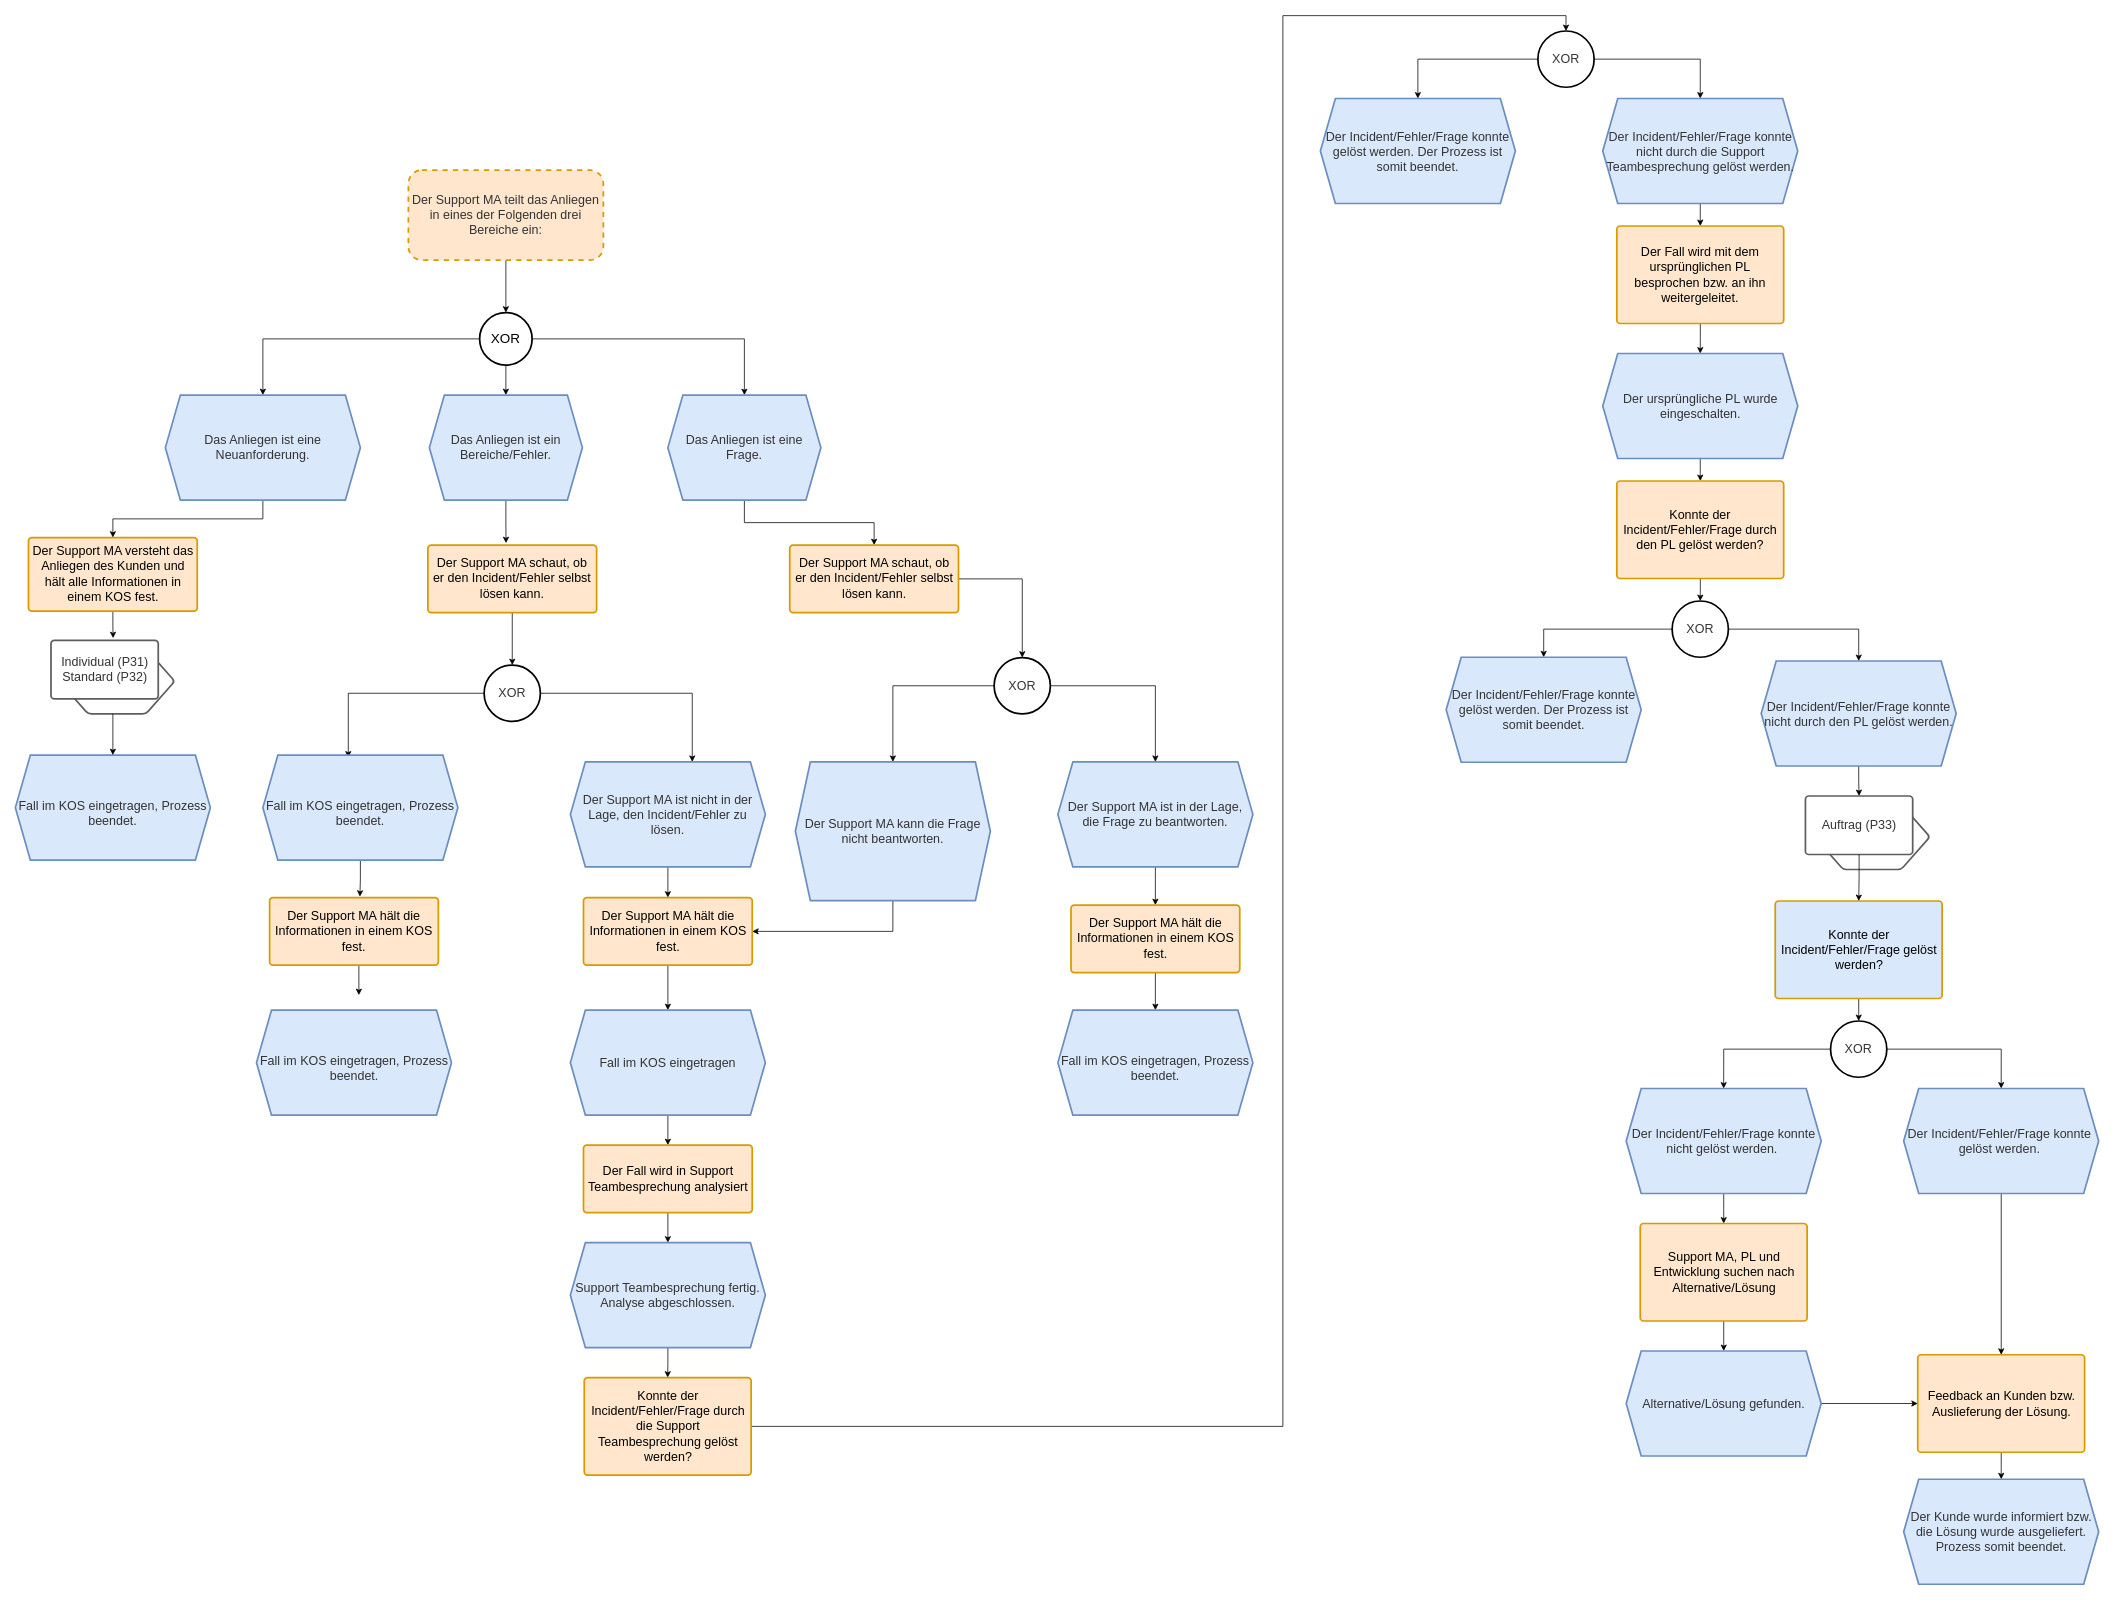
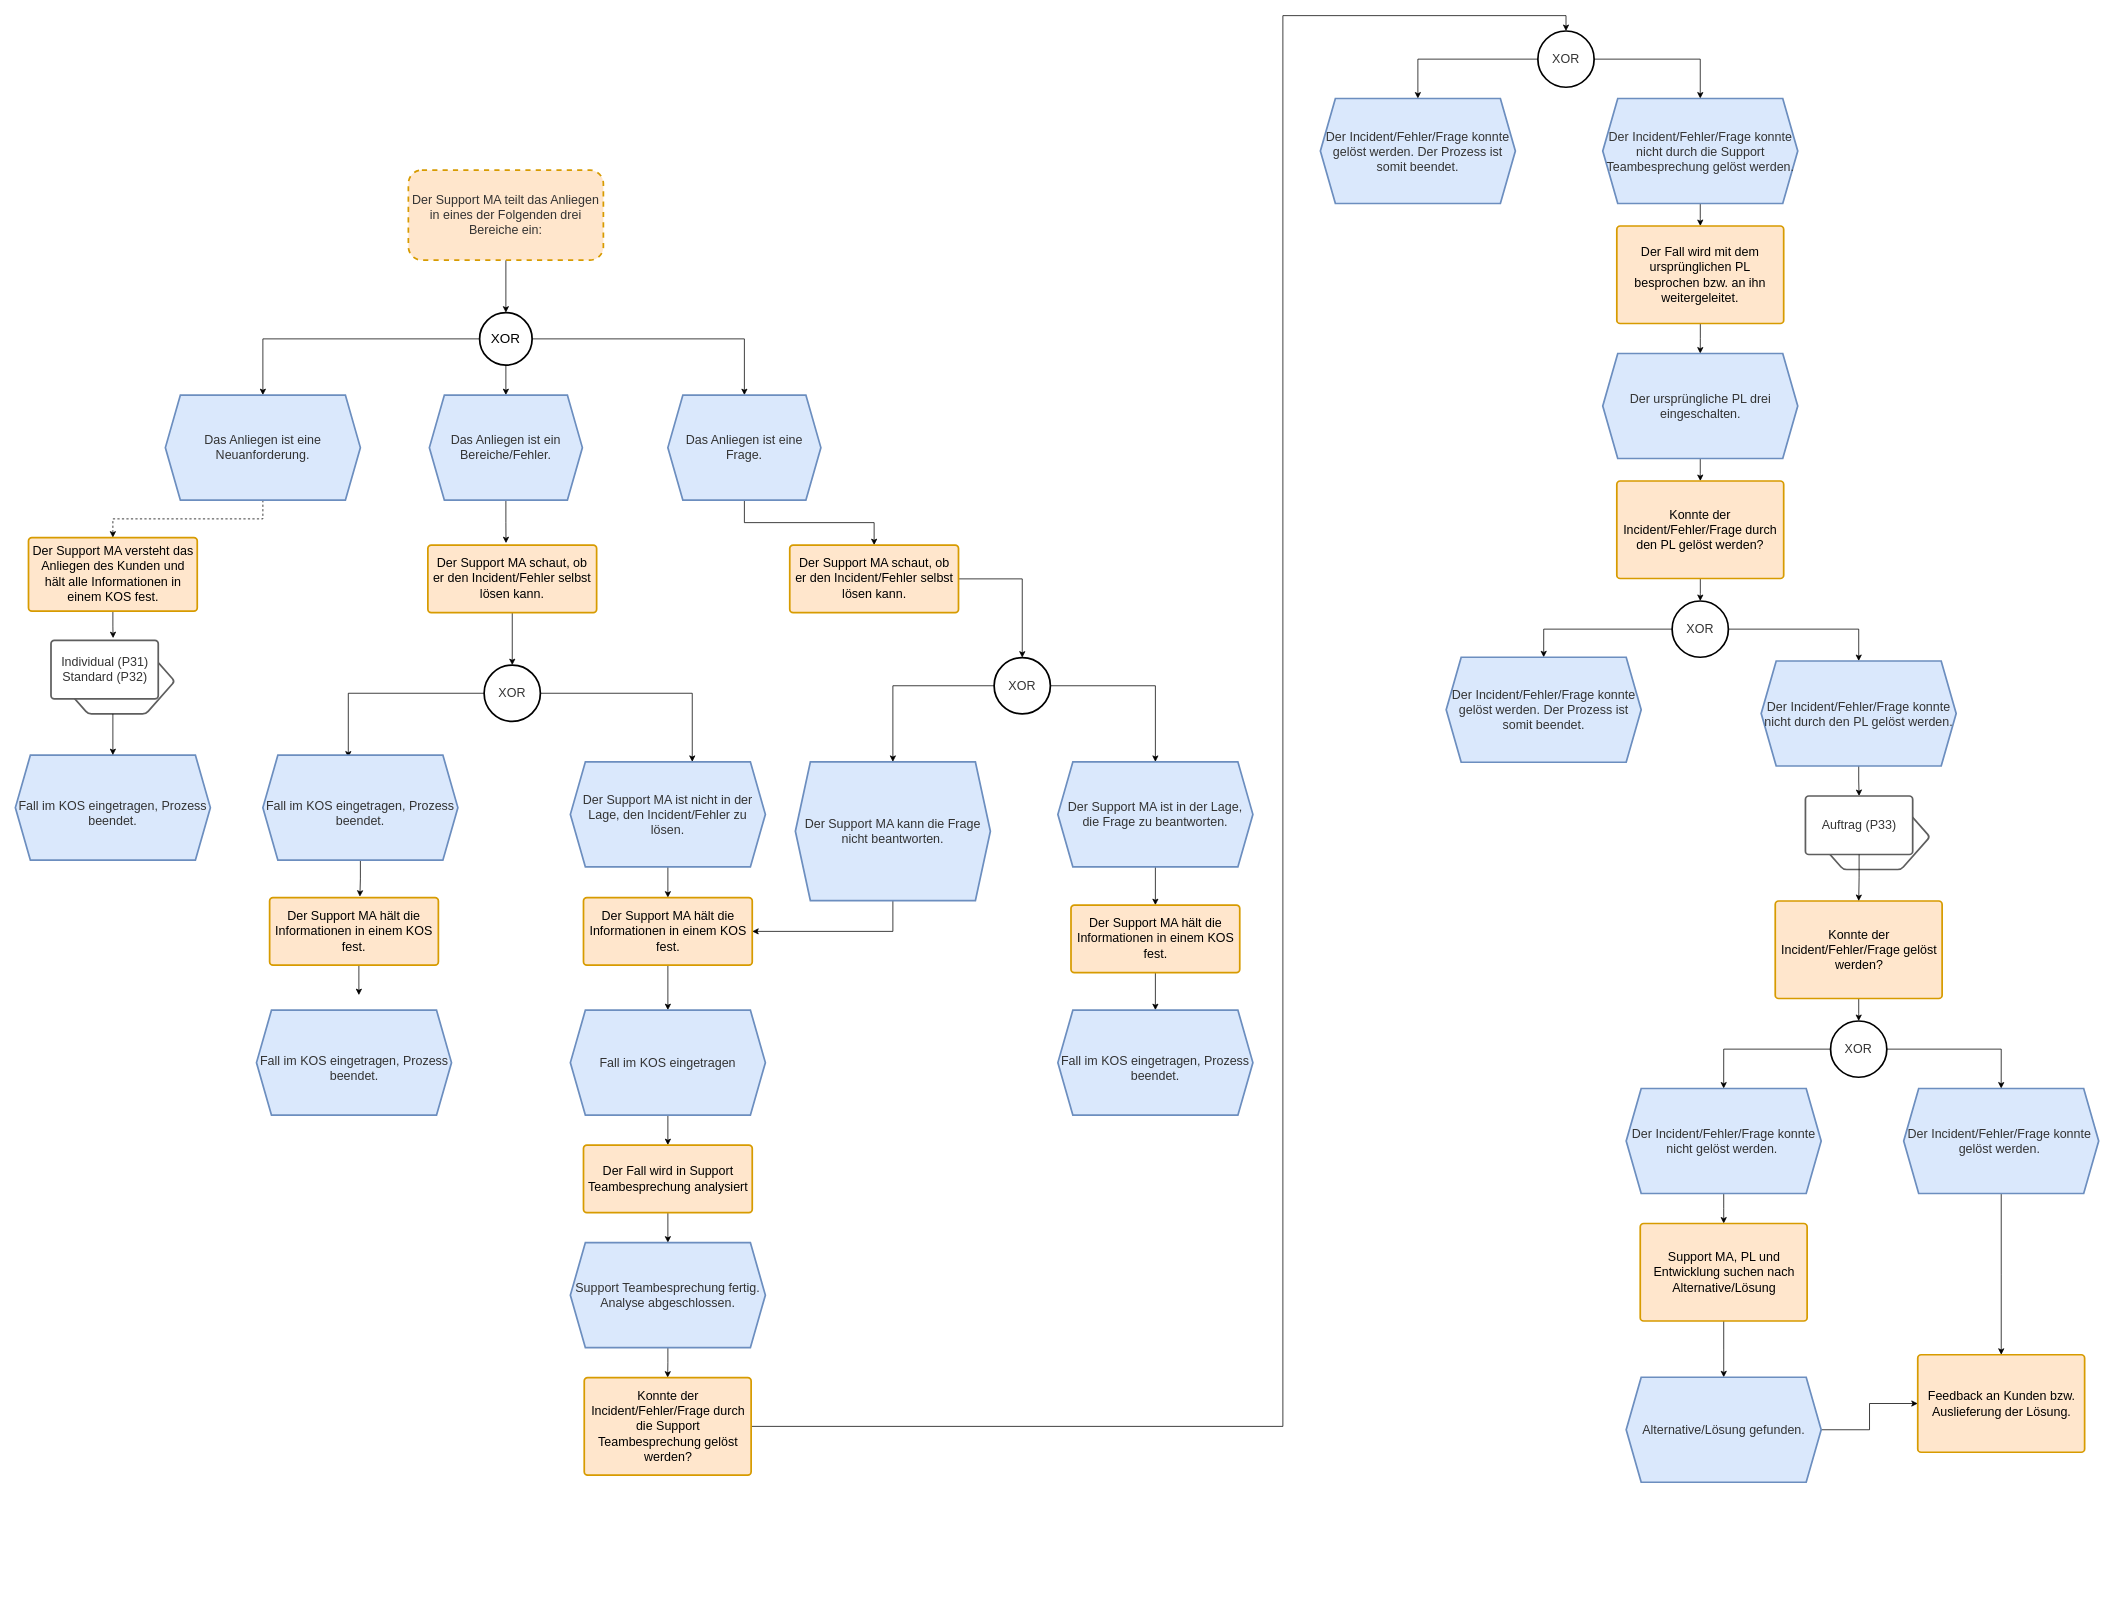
- <mxCell id="63" value="&lt;font color=&quot;#333333&quot;&gt;&lt;span style=&quot;font-size: 16.667px;&quot;&gt;Der ursprüngliche PL wurde eingeschalten.&lt;/span&gt;&lt;/font&gt;" style="shape=hexagon;perimeter=hexagonPerimeter2;whiteSpace=wrap;html=1;fixedSize=1;strokeWidth=2.3;fillColor=#dae8fc;strokeColor=#6c8ebf;" parent="1" vertex="1"><mxGeometry x="2136.5" y="470.5" width="260" height="140" as="geometry" /></mxCell>
+ <mxCell id="63" value="&lt;font color=&quot;#333333&quot;&gt;&lt;span style=&quot;font-size: 16.667px;&quot;&gt;Der ursprüngliche PL drei eingeschalten.&lt;/span&gt;&lt;/font&gt;" style="shape=hexagon;perimeter=hexagonPerimeter2;whiteSpace=wrap;html=1;fixedSize=1;strokeWidth=2.3;fillColor=#dae8fc;strokeColor=#6c8ebf;" parent="1" vertex="1"><mxGeometry x="2136.5" y="470.5" width="260" height="140" as="geometry" /></mxCell>
- <mxCell id="8" style="edgeStyle=orthogonalEdgeStyle;rounded=0;orthogonalLoop=1;jettySize=auto;html=1;entryX=0.5;entryY=0;entryDx=0;entryDy=0;fontSize=18;" parent="1" source="9" target="11" edge="1"><mxGeometry relative="1" as="geometry" /></mxCell>
+ <mxCell id="8" style="edgeStyle=orthogonalEdgeStyle;rounded=0;orthogonalLoop=1;jettySize=auto;html=1;entryX=0.5;entryY=0;entryDx=0;entryDy=0;fontSize=18;dashed=1;" parent="1" source="9" target="11" edge="1"><mxGeometry relative="1" as="geometry" /></mxCell>
- <mxCell id="76" value="&lt;span data-lucid-content=&quot;{&amp;quot;t&amp;quot;:&amp;quot;Konnte der Incident/Fehler/Frage durch die Support Teambesprechung gelöst werden?&amp;quot;,&amp;quot;m&amp;quot;:[{&amp;quot;s&amp;quot;:0,&amp;quot;n&amp;quot;:&amp;quot;a&amp;quot;,&amp;quot;v&amp;quot;:&amp;quot;center&amp;quot;},{&amp;quot;s&amp;quot;:0,&amp;quot;n&amp;quot;:&amp;quot;s&amp;quot;,&amp;quot;v&amp;quot;:22.222,&amp;quot;e&amp;quot;:81},{&amp;quot;s&amp;quot;:0,&amp;quot;n&amp;quot;:&amp;quot;c&amp;quot;,&amp;quot;v&amp;quot;:&amp;quot;333333ff&amp;quot;,&amp;quot;e&amp;quot;:81}]}&quot; data-lucid-type=&quot;application/vnd.lucid.text&quot;&gt;&lt;span style=&quot;font-size: 16.667px;&quot;&gt;Konnte der Incident/Fehler/Frage gelöst werden?&lt;/span&gt;&lt;/span&gt;" style="html=1;overflow=block;blockSpacing=1;whiteSpace=wrap;fontSize=16.7;align=center;spacing=3.8;strokeColor=#d79b00;strokeOpacity=100;rounded=1;absoluteArcSize=1;arcSize=9;strokeWidth=2.3;fillColor=#dae8fc;" parent="1" vertex="1"><mxGeometry x="2366.5" y="1200.5" width="222.5" height="130" as="geometry" /></mxCell>
+ <mxCell id="76" value="&lt;span data-lucid-content=&quot;{&amp;quot;t&amp;quot;:&amp;quot;Konnte der Incident/Fehler/Frage durch die Support Teambesprechung gelöst werden?&amp;quot;,&amp;quot;m&amp;quot;:[{&amp;quot;s&amp;quot;:0,&amp;quot;n&amp;quot;:&amp;quot;a&amp;quot;,&amp;quot;v&amp;quot;:&amp;quot;center&amp;quot;},{&amp;quot;s&amp;quot;:0,&amp;quot;n&amp;quot;:&amp;quot;s&amp;quot;,&amp;quot;v&amp;quot;:22.222,&amp;quot;e&amp;quot;:81},{&amp;quot;s&amp;quot;:0,&amp;quot;n&amp;quot;:&amp;quot;c&amp;quot;,&amp;quot;v&amp;quot;:&amp;quot;333333ff&amp;quot;,&amp;quot;e&amp;quot;:81}]}&quot; data-lucid-type=&quot;application/vnd.lucid.text&quot;&gt;&lt;span style=&quot;font-size: 16.667px;&quot;&gt;Konnte der Incident/Fehler/Frage gelöst werden?&lt;/span&gt;&lt;/span&gt;" style="html=1;overflow=block;blockSpacing=1;whiteSpace=wrap;fontSize=16.7;align=center;spacing=3.8;strokeColor=#d79b00;strokeOpacity=100;rounded=1;absoluteArcSize=1;arcSize=9;strokeWidth=2.3;fillColor=#ffe6cc;" parent="1" vertex="1"><mxGeometry x="2366.5" y="1200.5" width="222.5" height="130" as="geometry" /></mxCell>
- <mxCell id="90" value="&lt;font color=&quot;#333333&quot;&gt;&lt;span style=&quot;font-size: 16.667px;&quot;&gt;Alternative/Lösung gefunden.&lt;/span&gt;&lt;/font&gt;" style="shape=hexagon;perimeter=hexagonPerimeter2;whiteSpace=wrap;html=1;fixedSize=1;strokeWidth=2.3;fillColor=#dae8fc;strokeColor=#6c8ebf;" parent="1" vertex="1"><mxGeometry x="2167.75" y="1800.5" width="260" height="140" as="geometry" /></mxCell>
+ <mxCell id="90" value="&lt;font color=&quot;#333333&quot;&gt;&lt;span style=&quot;font-size: 16.667px;&quot;&gt;Alternative/Lösung gefunden.&lt;/span&gt;&lt;/font&gt;" style="shape=hexagon;perimeter=hexagonPerimeter2;whiteSpace=wrap;html=1;fixedSize=1;strokeWidth=2.3;fillColor=#dae8fc;strokeColor=#6c8ebf;" parent="1" vertex="1"><mxGeometry x="2167.75" y="1835.5" width="260" height="140" as="geometry" /></mxCell>
- <mxCell id="87" style="edgeStyle=orthogonalEdgeStyle;rounded=0;orthogonalLoop=1;jettySize=auto;html=1;" parent="1" source="88" target="91" edge="1"><mxGeometry relative="1" as="geometry" /></mxCell>
- <mxCell id="91" value="&lt;font color=&quot;#333333&quot;&gt;&lt;span style=&quot;font-size: 16.667px;&quot;&gt;Der Kunde wurde informiert bzw. die Lösung wurde ausgeliefert. Prozess somit beendet.&lt;/span&gt;&lt;/font&gt;" style="shape=hexagon;perimeter=hexagonPerimeter2;whiteSpace=wrap;html=1;fixedSize=1;strokeWidth=2.3;fillColor=#dae8fc;strokeColor=#6c8ebf;" parent="1" vertex="1"><mxGeometry x="2537.75" y="1971.5" width="260" height="140" as="geometry" /></mxCell>
